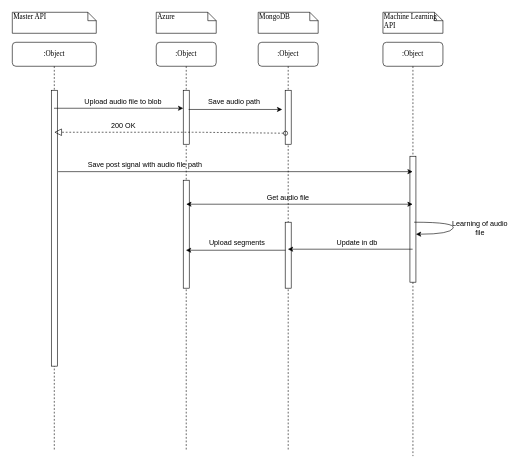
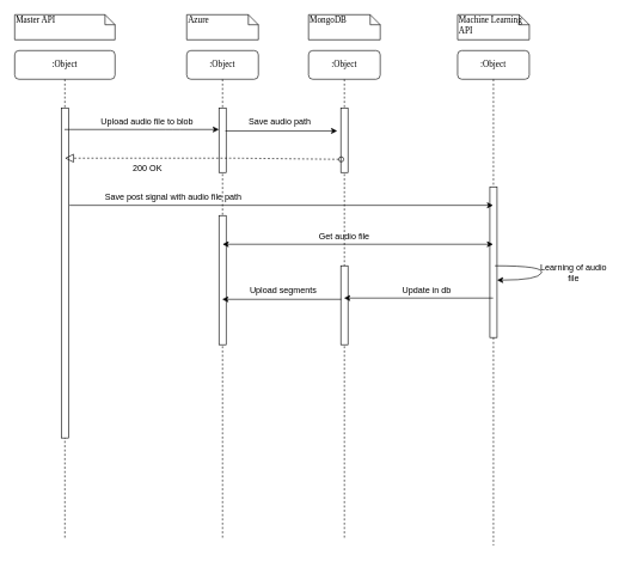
- <mxCell id="22" value="200 OK" style="text;html=1;strokeColor=none;fillColor=none;align=center;verticalAlign=middle;whiteSpace=wrap;rounded=0;" vertex="1" parent="1"><mxGeometry x="177.5" y="200" width="55" height="20" as="geometry" /></mxCell>
+ <mxCell id="22" value="200 OK" style="text;html=1;strokeColor=none;fillColor=none;align=center;verticalAlign=middle;whiteSpace=wrap;rounded=0;" vertex="1" parent="1"><mxGeometry x="177.5" y="225" width="55" height="20" as="geometry" /></mxCell>
